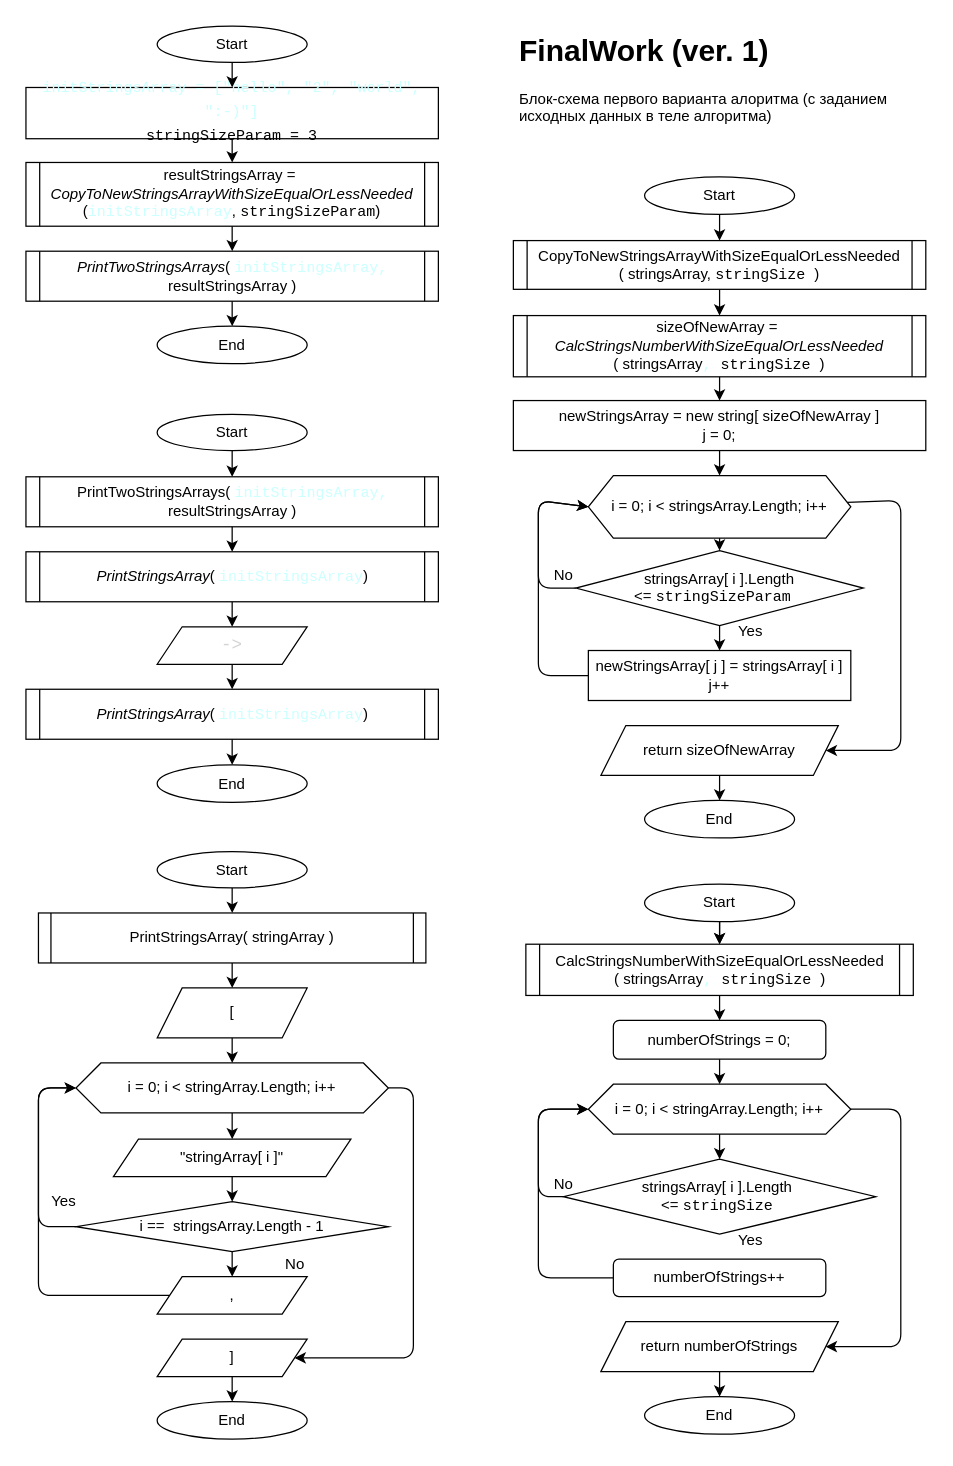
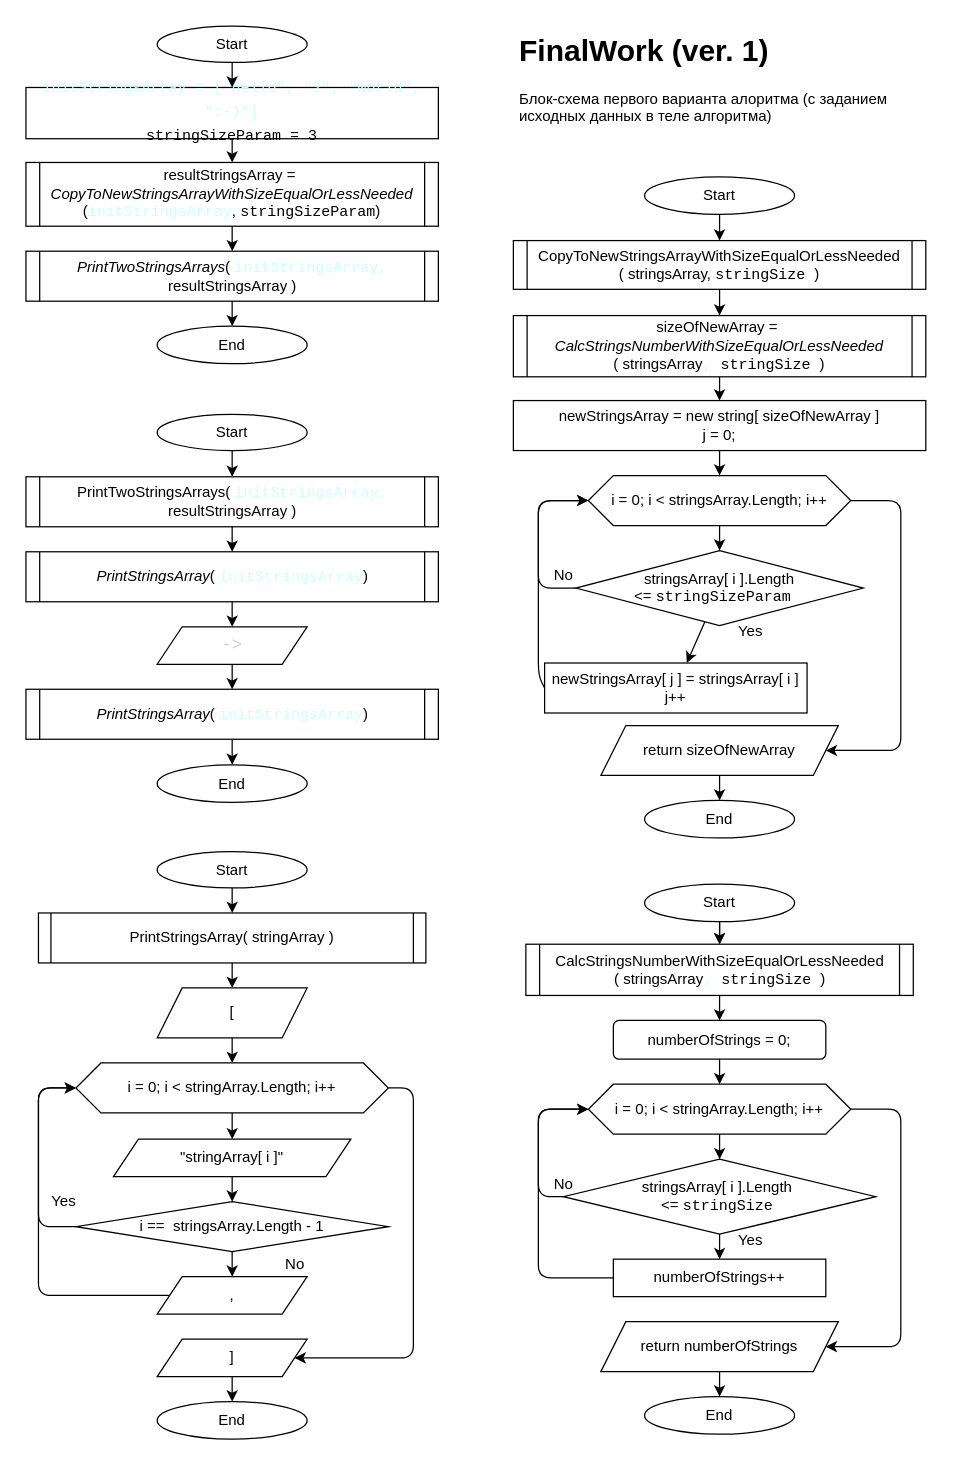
- <mxCell id="31" value="i = 0; i &amp;lt; stringsArray.Length; i++" style="shape=hexagon;perimeter=hexagonPerimeter2;whiteSpace=wrap;html=1;fixedSize=1;labelBackgroundColor=none;fontSize=12;" parent="23" vertex="1"><mxGeometry x="60" y="239" width="210" height="50" as="geometry" /></mxCell>
+ <mxCell id="31" value="i = 0; i &amp;lt; stringsArray.Length; i++" style="shape=hexagon;perimeter=hexagonPerimeter2;whiteSpace=wrap;html=1;fixedSize=1;labelBackgroundColor=none;fontSize=12;" parent="23" vertex="1"><mxGeometry x="60" y="239" width="210" height="40" as="geometry" /></mxCell>
- <mxCell id="37" value="newStringsArray[ j ] = stringsArray[ i ]&lt;br&gt;j++" style="whiteSpace=wrap;html=1;labelBackgroundColor=none;" parent="23" vertex="1"><mxGeometry x="60" y="379" width="210" height="40" as="geometry" /></mxCell>
+ <mxCell id="37" value="newStringsArray[ j ] = stringsArray[ i ]&lt;br&gt;j++" style="whiteSpace=wrap;html=1;labelBackgroundColor=none;" parent="23" vertex="1"><mxGeometry x="25" y="389" width="210" height="40" as="geometry" /></mxCell>
+ <mxCell id="13" value="" style="edgeStyle=none;html=1;fontSize=12;" parent="2" source="9" target="12" edge="1"><mxGeometry relative="1" as="geometry" /></mxCell>
- <mxCell id="12" value="&lt;span&gt;numberOfStrings++&lt;/span&gt;" style="whiteSpace=wrap;html=1;labelBackgroundColor=none;rounded=1;" parent="2" vertex="1"><mxGeometry x="70" y="300" width="170" height="30" as="geometry" /></mxCell>
+ <mxCell id="12" value="&lt;span&gt;numberOfStrings++&lt;/span&gt;" style="whiteSpace=wrap;html=1;labelBackgroundColor=none;" parent="2" vertex="1"><mxGeometry x="70" y="300" width="170" height="30" as="geometry" /></mxCell>
